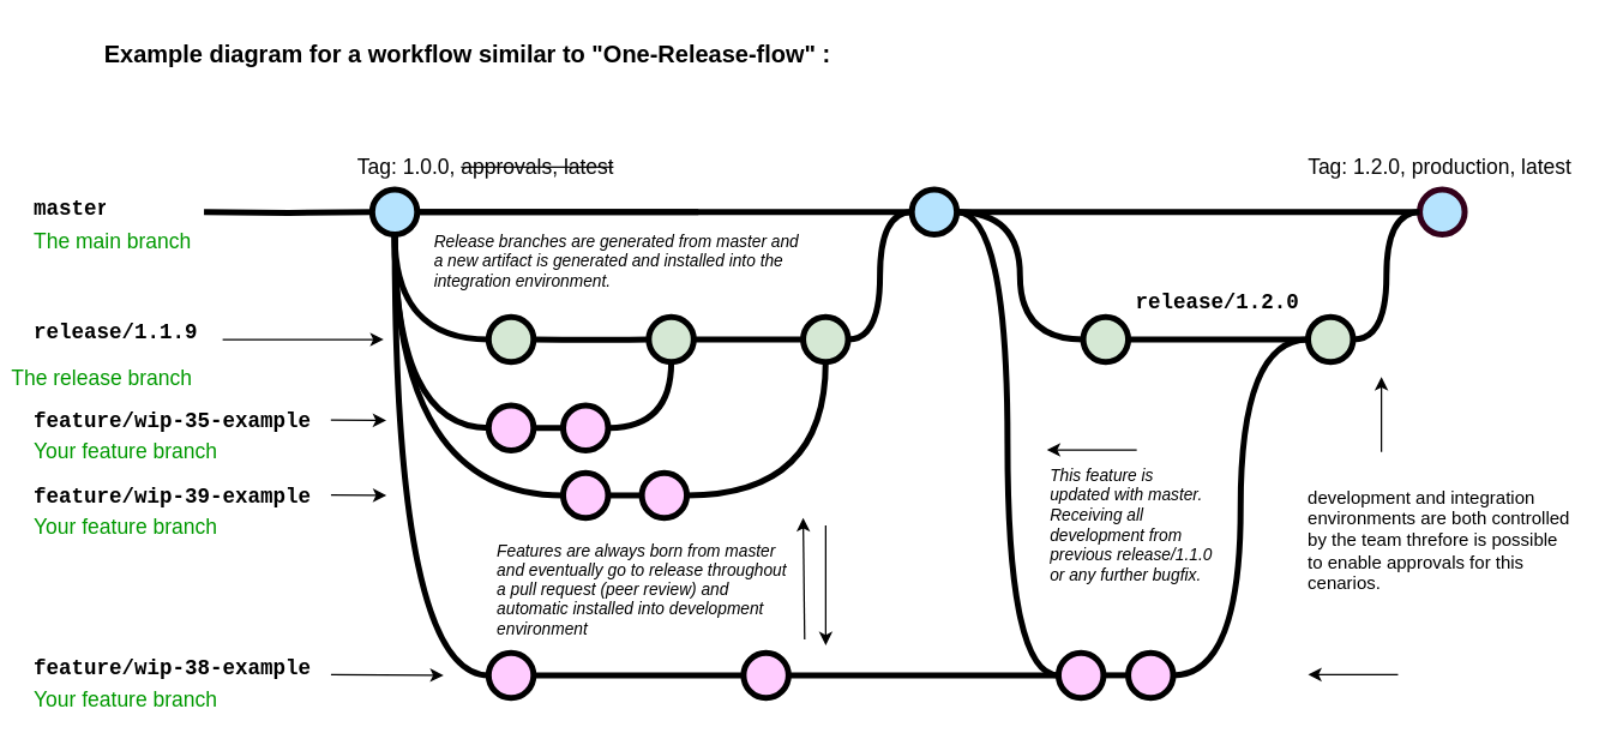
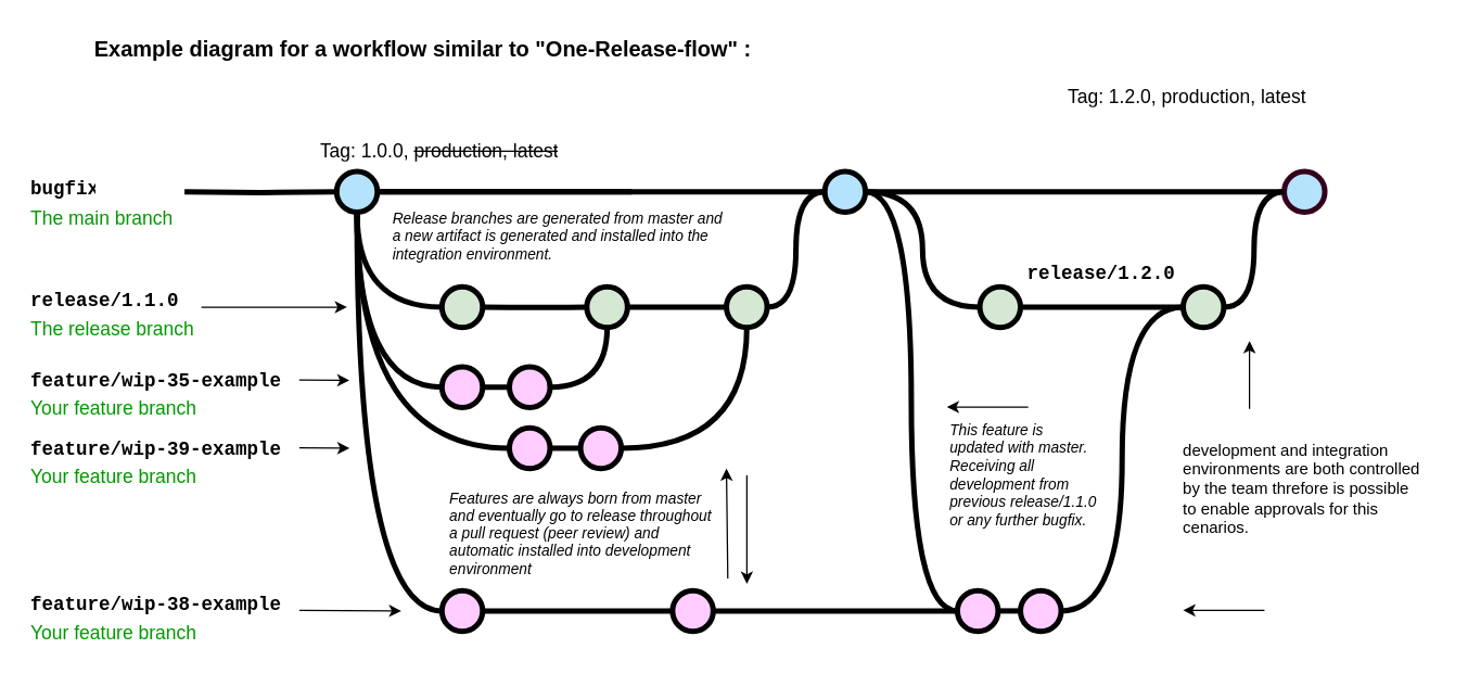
- <mxCell id="23" value="Tag: 1.0.0, &lt;strike&gt;approvals, latest&lt;/strike&gt;" style="text;html=1;strokeColor=none;fillColor=none;align=center;verticalAlign=middle;whiteSpace=wrap;overflow=hidden;fontSize=14;" vertex="1" parent="1"><mxGeometry x="227.44" y="100" width="192.56" height="20" as="geometry" /></mxCell>
+ <mxCell id="23" value="Tag: 1.0.0, &lt;strike&gt;production, latest&lt;/strike&gt;" style="text;html=1;strokeColor=none;fillColor=none;align=center;verticalAlign=middle;whiteSpace=wrap;overflow=hidden;fontSize=14;" vertex="1" parent="1"><mxGeometry x="227.44" y="100" width="192.56" height="20" as="geometry" /></mxCell>
- <mxCell id="28" value="Tag: 1.2.0, production, latest" style="text;html=1;strokeColor=none;fillColor=none;align=center;verticalAlign=middle;whiteSpace=wrap;overflow=hidden;fontSize=14;" vertex="1" parent="1"><mxGeometry x="860" y="100" width="200" height="20" as="geometry" /></mxCell>
+ <mxCell id="28" value="Tag: 1.2.0, production, latest" style="text;html=1;strokeColor=none;fillColor=none;align=center;verticalAlign=middle;whiteSpace=wrap;overflow=hidden;fontSize=14;" vertex="1" parent="1"><mxGeometry x="775" y="60" width="200" height="20" as="geometry" /></mxCell>
- <mxCell id="9" value="master" style="text;html=1;strokeColor=none;fillColor=none;align=left;verticalAlign=middle;whiteSpace=wrap;overflow=hidden;fontSize=14;fontStyle=1;fontFamily=Courier New;" vertex="1" parent="1"><mxGeometry x="20" y="118" width="50" height="42" as="geometry" /></mxCell>
+ <mxCell id="9" value="bugfix" style="text;html=1;strokeColor=none;fillColor=none;align=left;verticalAlign=middle;whiteSpace=wrap;overflow=hidden;fontSize=14;fontStyle=1;fontFamily=Courier New;" vertex="1" parent="1"><mxGeometry x="20" y="118" width="50" height="42" as="geometry" /></mxCell>
- <mxCell id="33" value="release/1.1.9" style="text;html=1;strokeColor=none;fillColor=none;align=left;verticalAlign=middle;whiteSpace=wrap;overflow=hidden;fontSize=14;fontStyle=1;fontFamily=Courier New;" vertex="1" parent="1"><mxGeometry x="20" y="211" width="127.63" height="20" as="geometry" /></mxCell>
+ <mxCell id="33" value="release/1.1.0" style="text;html=1;strokeColor=none;fillColor=none;align=left;verticalAlign=middle;whiteSpace=wrap;overflow=hidden;fontSize=14;fontStyle=1;fontFamily=Courier New;" vertex="1" parent="1"><mxGeometry x="20" y="211" width="127.63" height="20" as="geometry" /></mxCell>
- <mxCell id="20" value="The release branch" style="text;html=1;strokeColor=none;fillColor=none;align=left;verticalAlign=middle;whiteSpace=wrap;overflow=hidden;fontSize=14;fontStyle=0;fontColor=#009900;" vertex="1" parent="1"><mxGeometry x="5" y="241" width="127.63" height="20" as="geometry" /></mxCell>
+ <mxCell id="20" value="The release branch" style="text;html=1;strokeColor=none;fillColor=none;align=left;verticalAlign=middle;whiteSpace=wrap;overflow=hidden;fontSize=14;fontStyle=0;fontColor=#009900;" vertex="1" parent="1"><mxGeometry x="20" y="231" width="127.63" height="20" as="geometry" /></mxCell>
